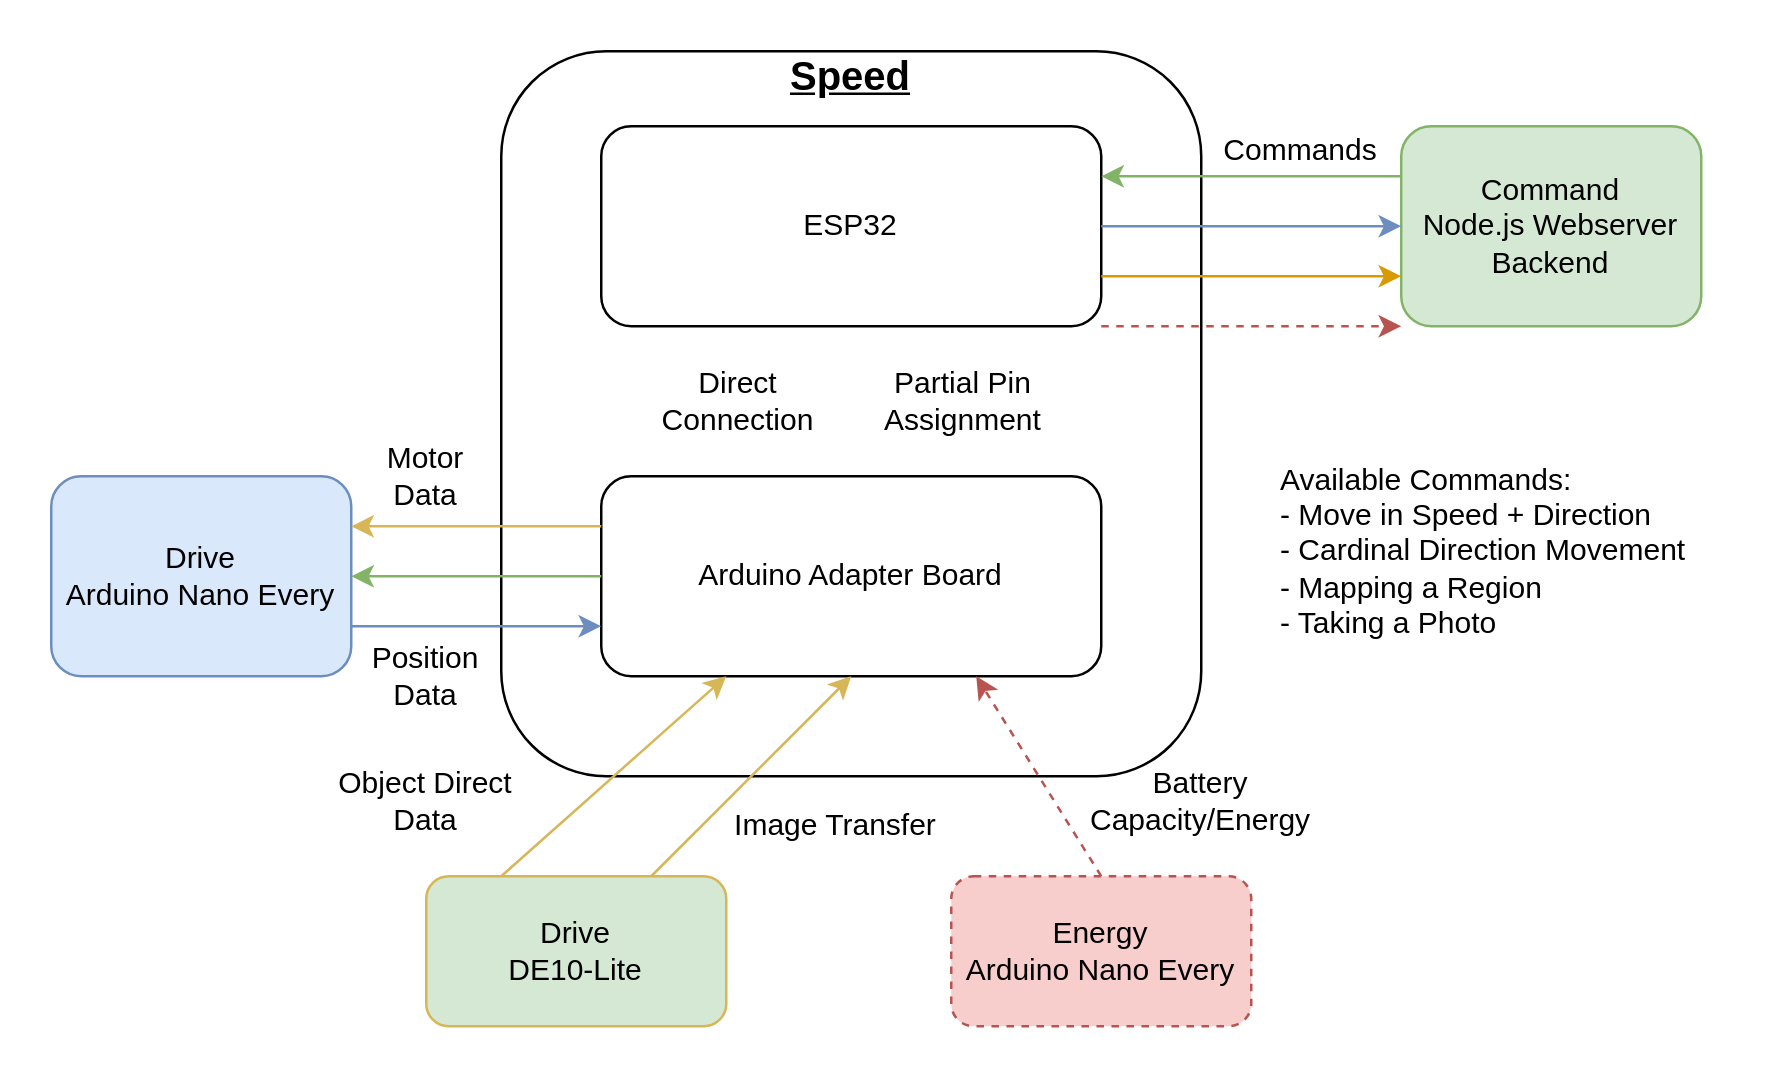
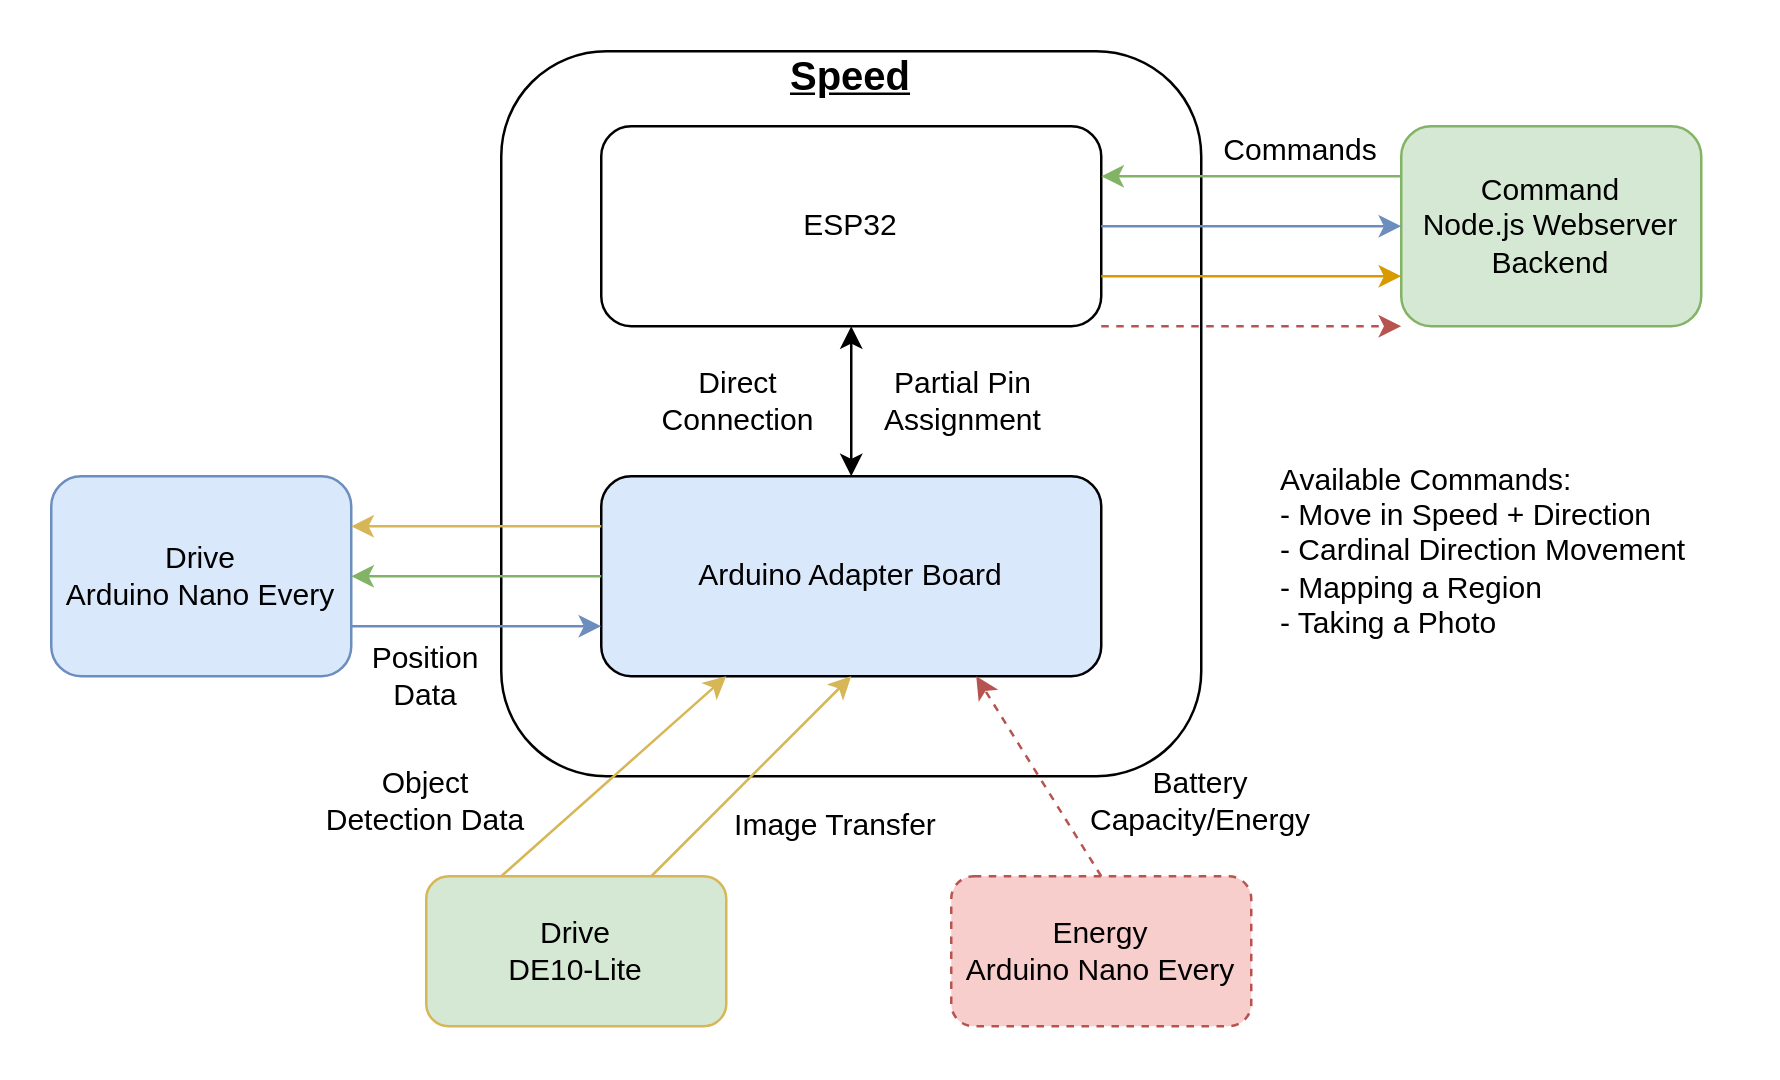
+ <mxCell id="6" value="" style="endArrow=classic;startArrow=classic;html=1;entryX=0.5;entryY=1;entryDx=0;entryDy=0;exitX=0.5;exitY=0;exitDx=0;exitDy=0;" parent="1" source="4" target="3" edge="1"><mxGeometry width="50" height="50" relative="1" as="geometry"><mxPoint x="50" y="320" as="sourcePoint" /><mxPoint x="100" y="270" as="targetPoint" /></mxGeometry></mxCell>
- <mxCell id="24" value="Motor Data" style="text;html=1;strokeColor=none;fillColor=none;align=center;verticalAlign=middle;whiteSpace=wrap;rounded=0;" parent="1" vertex="1"><mxGeometry x="150" y="180" width="40" height="20" as="geometry" /></mxCell>
- <mxCell id="4" value="Arduino Adapter Board" style="rounded=1;whiteSpace=wrap;html=1;" parent="1" vertex="1"><mxGeometry x="240" y="190" width="200" height="80" as="geometry" /></mxCell>
+ <mxCell id="4" value="Arduino Adapter Board" style="rounded=1;whiteSpace=wrap;html=1;fillColor=#dae8fc;" parent="1" vertex="1"><mxGeometry x="240" y="190" width="200" height="80" as="geometry" /></mxCell>
- <mxCell id="11" value="Object Direct Data" style="text;html=1;strokeColor=none;fillColor=none;align=center;verticalAlign=middle;whiteSpace=wrap;rounded=0;" parent="1" vertex="1"><mxGeometry x="125" y="310" width="90" height="20" as="geometry" /></mxCell>
+ <mxCell id="11" value="Object Detection Data" style="text;html=1;strokeColor=none;fillColor=none;align=center;verticalAlign=middle;whiteSpace=wrap;rounded=0;" parent="1" vertex="1"><mxGeometry x="125" y="310" width="90" height="20" as="geometry" /></mxCell>
